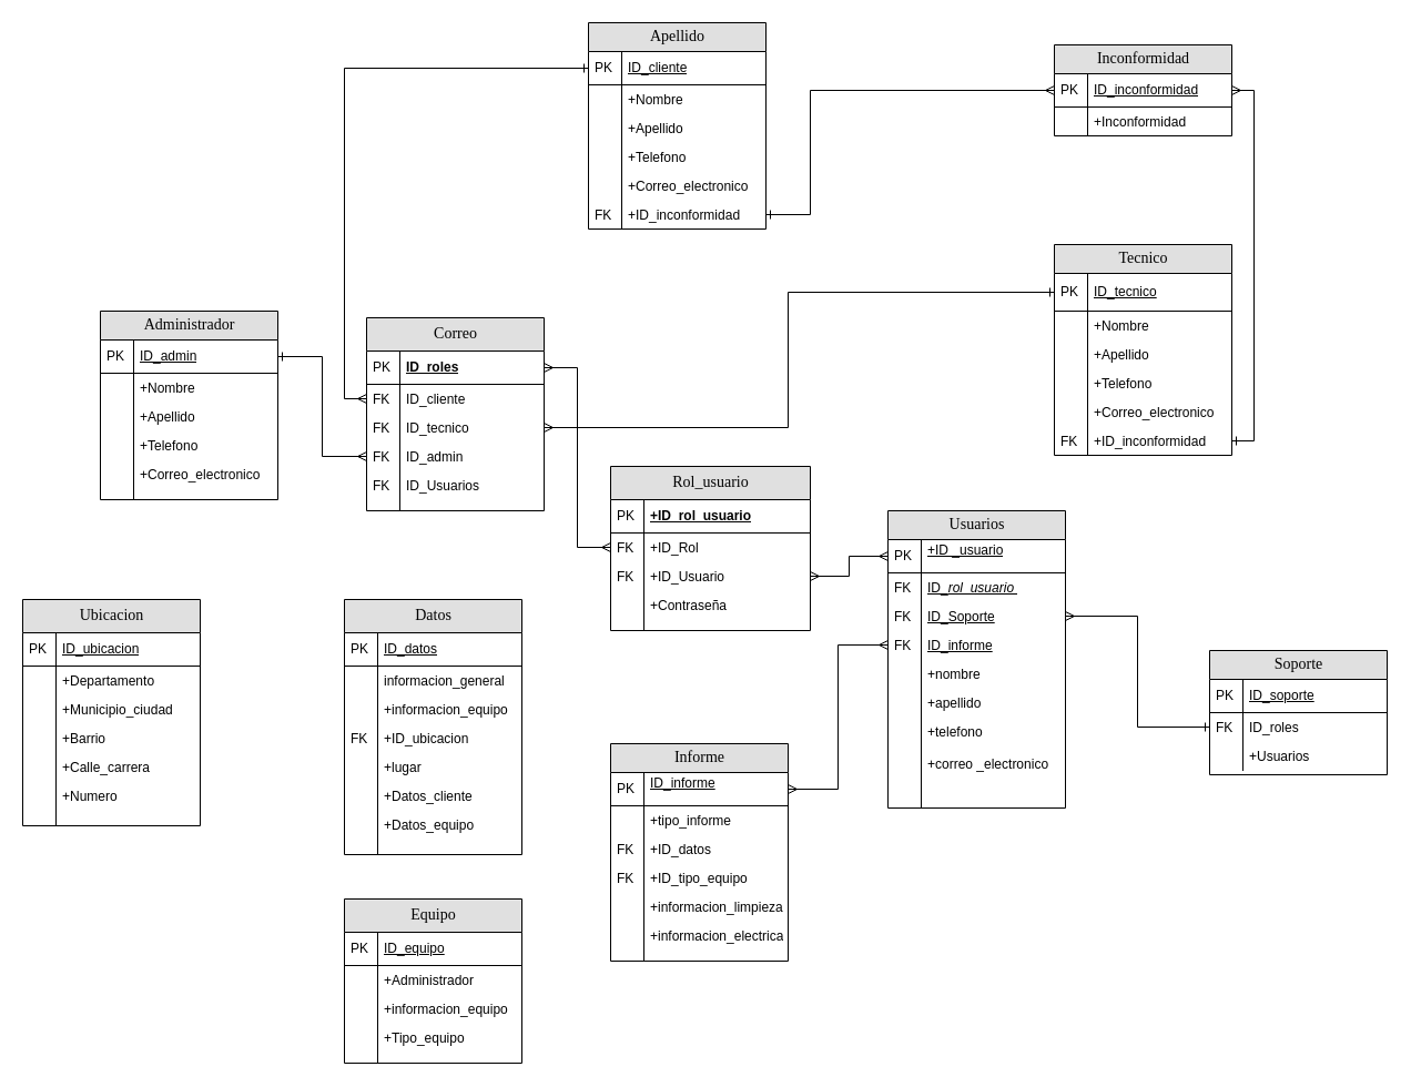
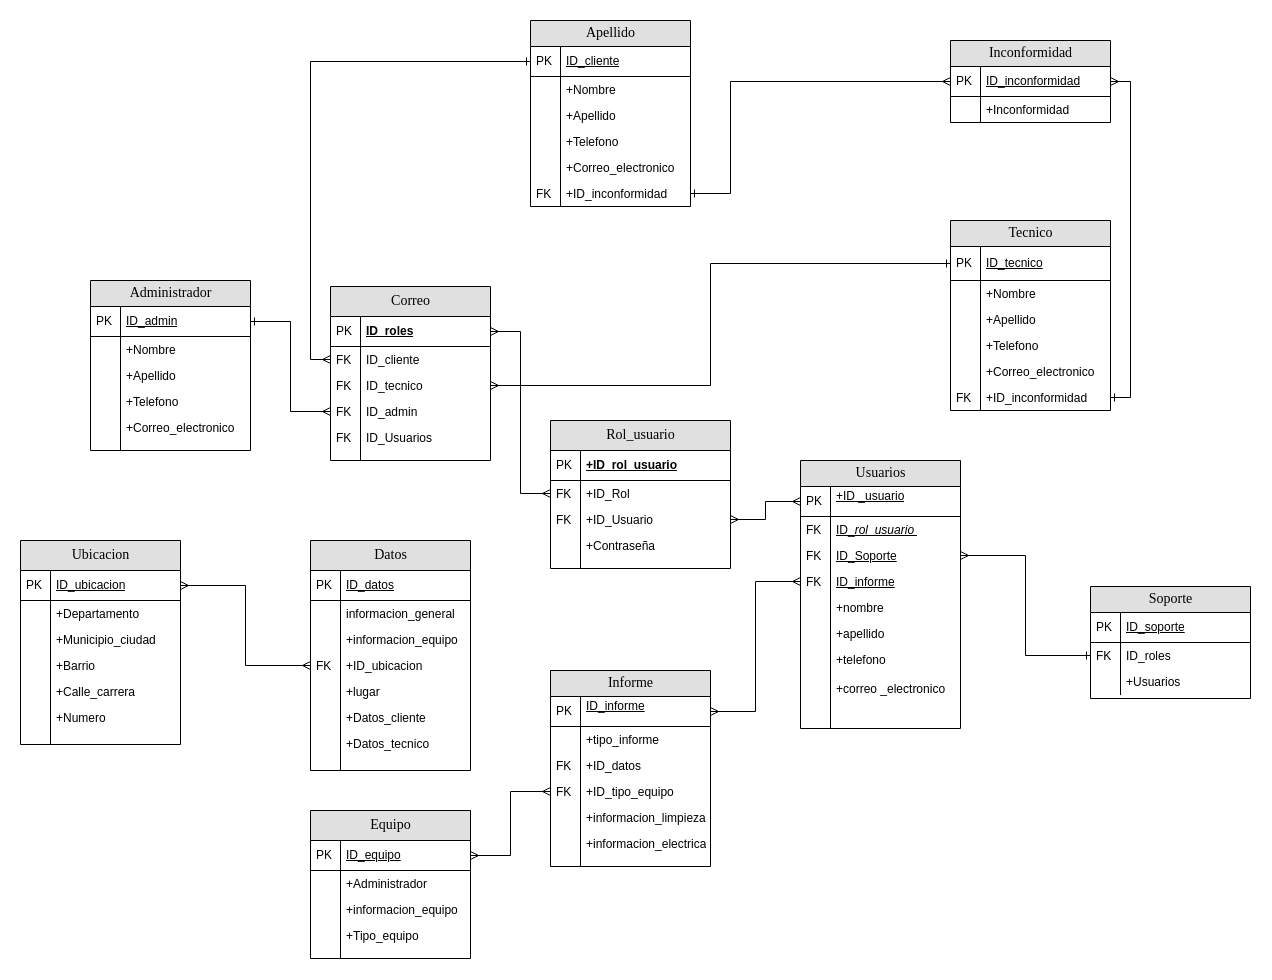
+ <mxCell id="150" style="edgeStyle=orthogonalEdgeStyle;rounded=0;orthogonalLoop=1;jettySize=auto;html=1;entryX=0;entryY=0.5;entryDx=0;entryDy=0;endArrow=ERmany;endFill=0;startArrow=ERmany;startFill=0;" parent="1" source="136" target="122" edge="1"><mxGeometry relative="1" as="geometry" /></mxCell>
- <mxCell id="128" value="&lt;div&gt;&lt;div&gt;&lt;div&gt;&lt;div&gt;+Datos_equipo&lt;/div&gt;&lt;/div&gt;&lt;/div&gt;&lt;/div&gt;" style="shape=partialRectangle;top=0;left=0;right=0;bottom=0;html=1;align=left;verticalAlign=top;fillColor=none;spacingLeft=34;spacingRight=4;whiteSpace=wrap;overflow=hidden;rotatable=0;points=[[0,0.5],[1,0.5]];portConstraint=eastwest;dropTarget=0;" parent="115" vertex="1"><mxGeometry y="190" width="160" height="26" as="geometry" /></mxCell>
+ <mxCell id="128" value="&lt;div&gt;&lt;div&gt;&lt;div&gt;&lt;div&gt;+Datos_tecnico&lt;/div&gt;&lt;/div&gt;&lt;/div&gt;&lt;/div&gt;" style="shape=partialRectangle;top=0;left=0;right=0;bottom=0;html=1;align=left;verticalAlign=top;fillColor=none;spacingLeft=34;spacingRight=4;whiteSpace=wrap;overflow=hidden;rotatable=0;points=[[0,0.5],[1,0.5]];portConstraint=eastwest;dropTarget=0;" parent="115" vertex="1"><mxGeometry y="190" width="160" height="26" as="geometry" /></mxCell>
+ <mxCell id="134" style="edgeStyle=orthogonalEdgeStyle;rounded=0;orthogonalLoop=1;jettySize=auto;html=1;entryX=0;entryY=0.5;entryDx=0;entryDy=0;startArrow=ERmany;startFill=0;endArrow=ERmany;endFill=0;" parent="1" source="105" target="52" edge="1"><mxGeometry relative="1" as="geometry" /></mxCell>
